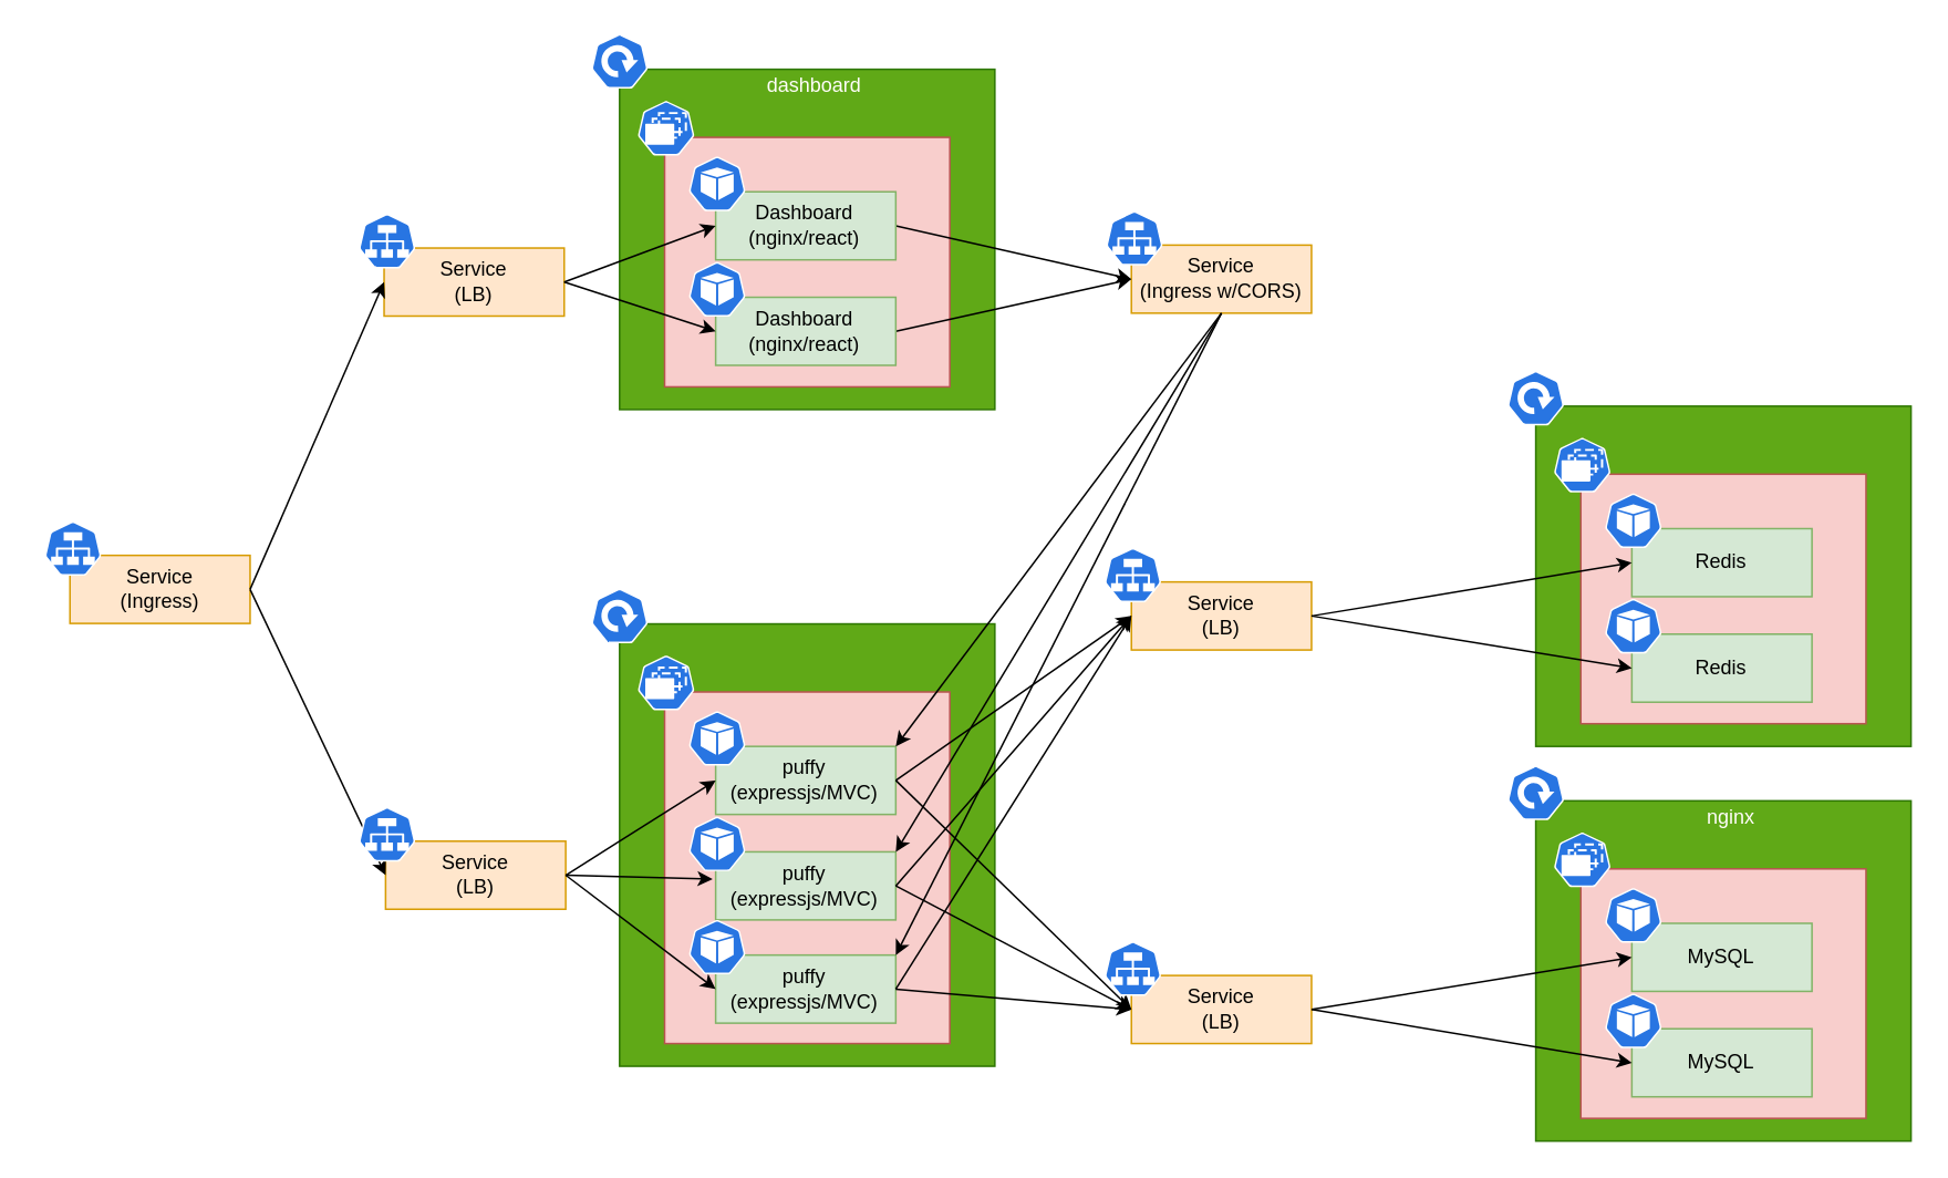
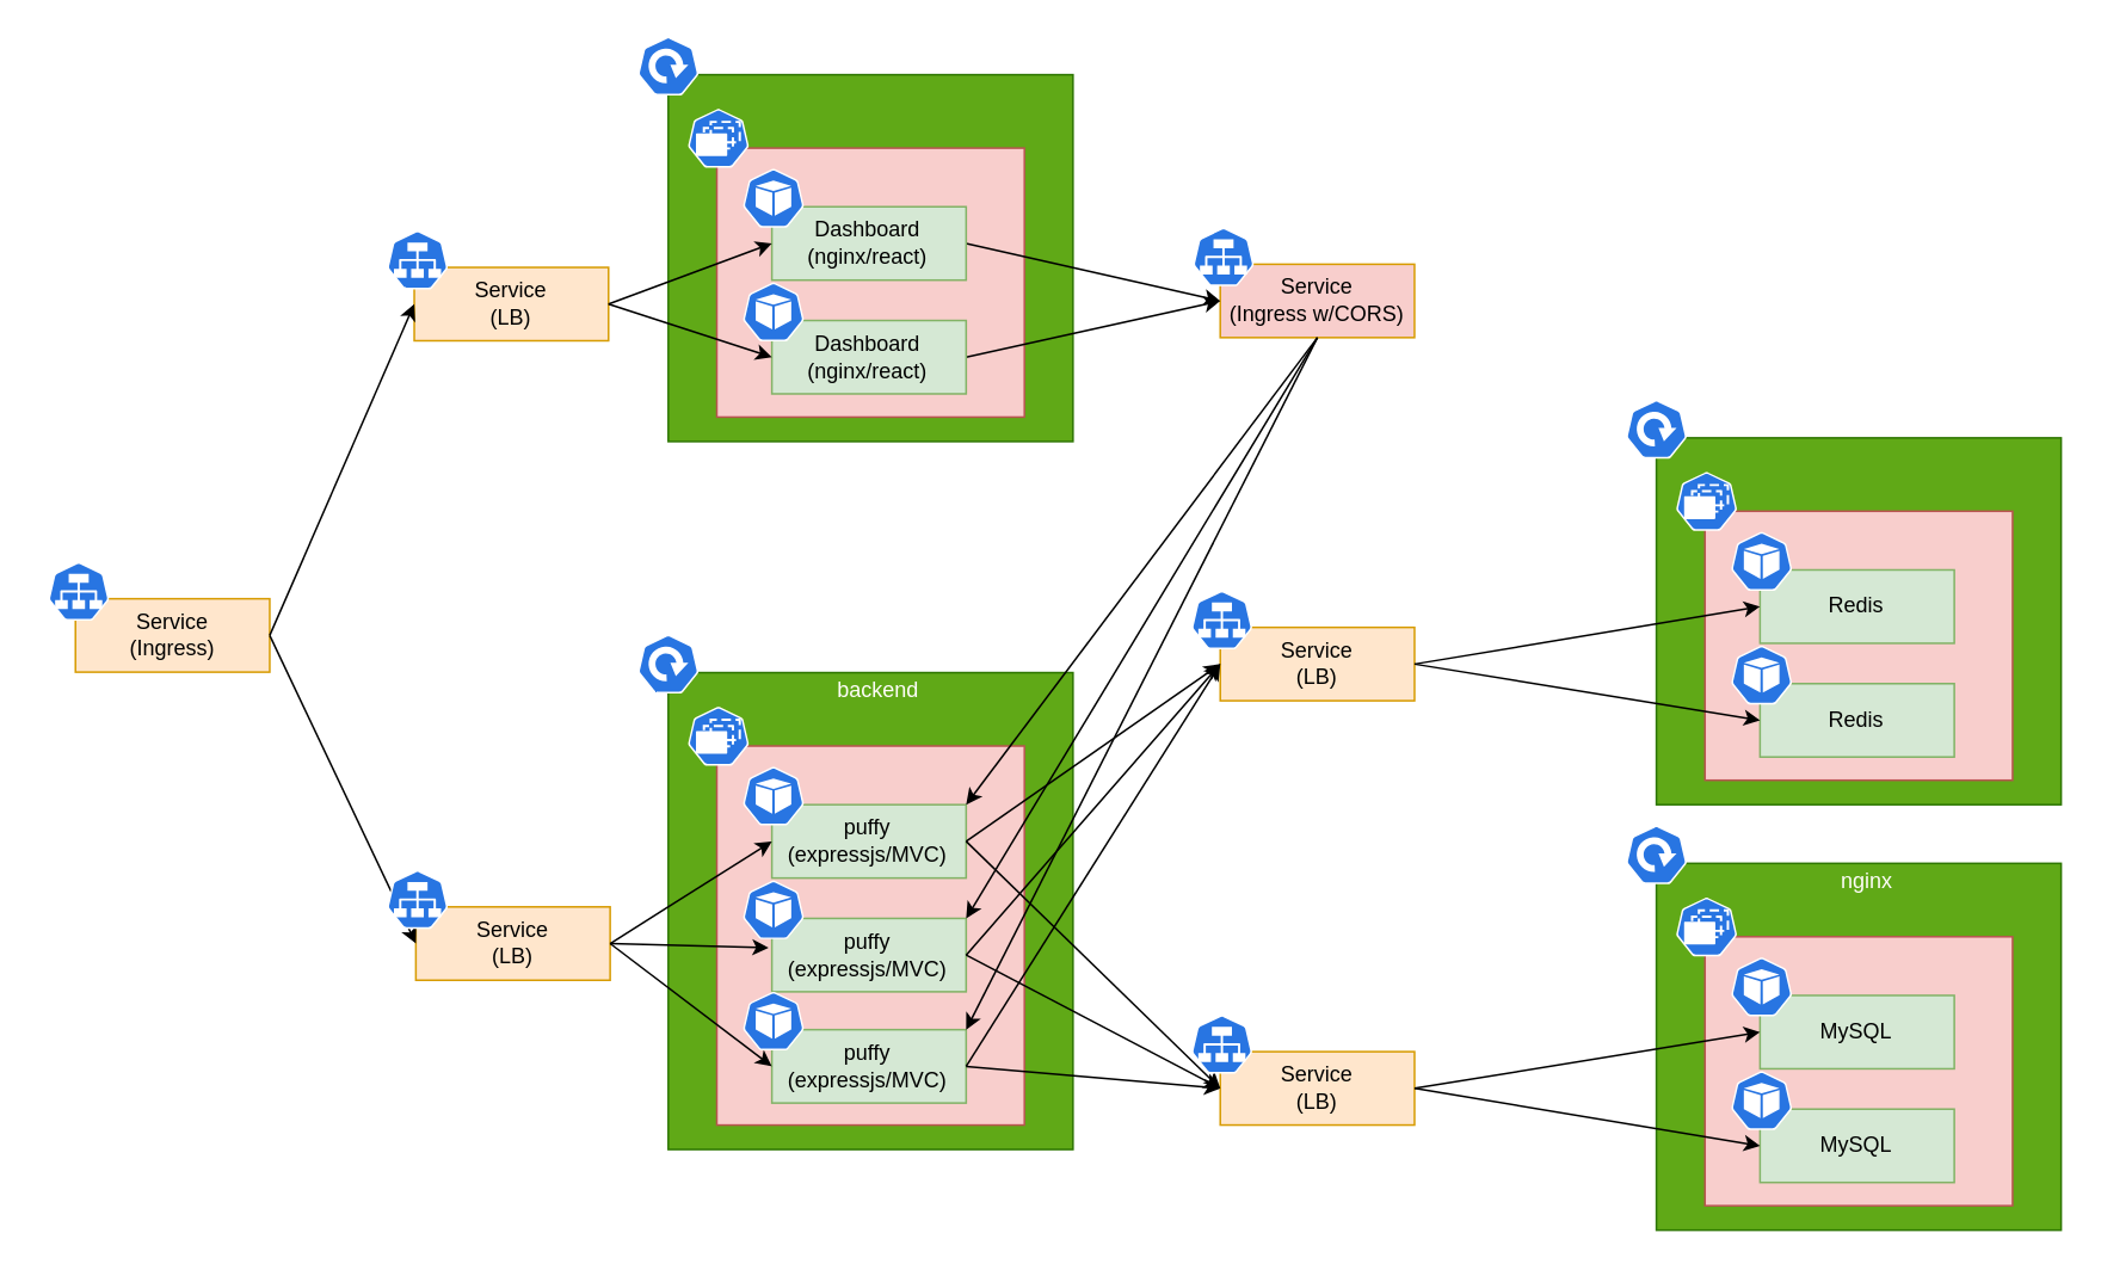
- <mxCell id="39" value="dashboard" style="text;html=1;align=center;verticalAlign=middle;whiteSpace=wrap;rounded=0;fontColor=#FFFDFA;" vertex="1" parent="1"><mxGeometry x="462.984" y="41.165" width="54.23" height="20.482" as="geometry" /></mxCell>
- <mxCell id="12" value="Service&lt;br&gt;(Ingress w/CORS)" style="rounded=0;whiteSpace=wrap;html=1;fillColor=#ffe6cc;strokeColor=#d79b00;" vertex="1" parent="1"><mxGeometry x="680.785" y="146.99" width="108.461" height="40.964" as="geometry" /></mxCell>
+ <mxCell id="12" value="Service&lt;br&gt;(Ingress w/CORS)" style="rounded=0;whiteSpace=wrap;html=1;fillColor=#f8cecc;strokeColor=#d79b00;" vertex="1" parent="1"><mxGeometry x="680.785" y="146.99" width="108.461" height="40.964" as="geometry" /></mxCell>
+ <mxCell id="28" value="backend" style="text;html=1;align=center;verticalAlign=middle;whiteSpace=wrap;rounded=0;fontColor=#FFFDFA;" vertex="1" parent="1"><mxGeometry x="462.984" y="375.023" width="54.23" height="20.482" as="geometry" /></mxCell>
